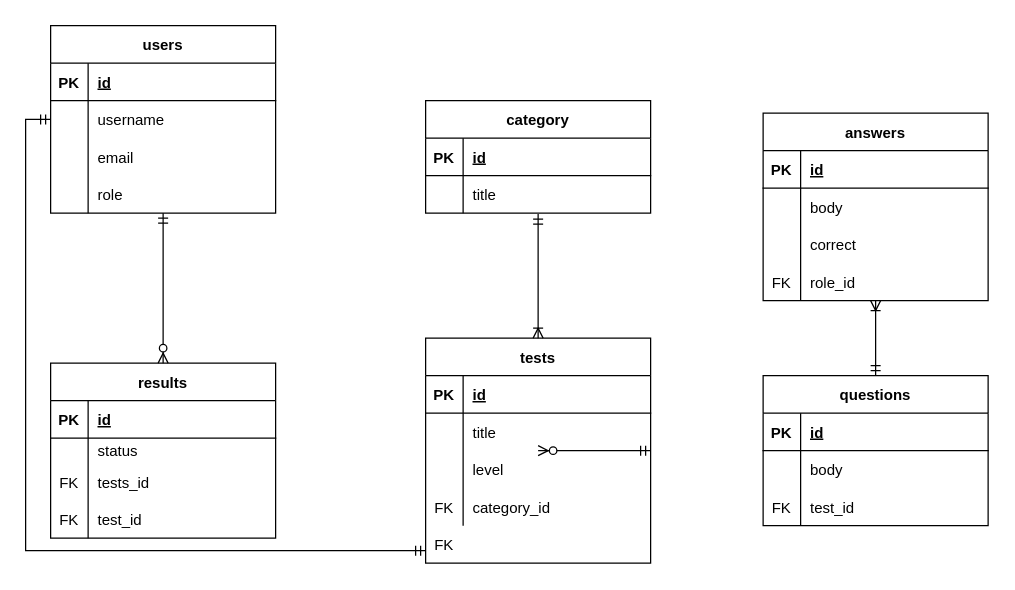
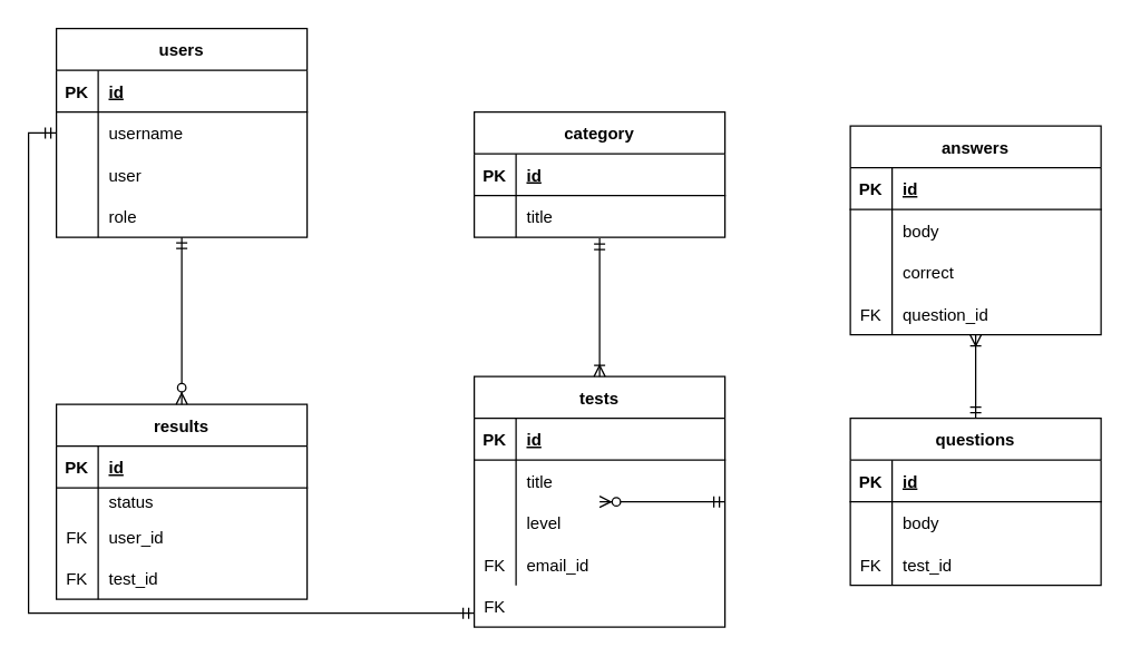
- <mxCell id="11" value="email" style="shape=partialRectangle;connectable=0;fillColor=none;top=0;left=0;bottom=0;right=0;align=left;spacingLeft=6;overflow=hidden;" vertex="1" parent="9"><mxGeometry x="30" width="150" height="30" as="geometry"><mxRectangle width="150" height="30" as="alternateBounds" /></mxGeometry></mxCell>
+ <mxCell id="11" value="user" style="shape=partialRectangle;connectable=0;fillColor=none;top=0;left=0;bottom=0;right=0;align=left;spacingLeft=6;overflow=hidden;" vertex="1" parent="9"><mxGeometry x="30" width="150" height="30" as="geometry"><mxRectangle width="150" height="30" as="alternateBounds" /></mxGeometry></mxCell>
- <mxCell id="71" value="role_id" style="shape=partialRectangle;connectable=0;fillColor=none;top=0;left=0;bottom=0;right=0;align=left;spacingLeft=6;overflow=hidden;strokeColor=#000000;" vertex="1" parent="69"><mxGeometry x="30" width="150" height="30" as="geometry"><mxRectangle width="150" height="30" as="alternateBounds" /></mxGeometry></mxCell>
+ <mxCell id="71" value="question_id" style="shape=partialRectangle;connectable=0;fillColor=none;top=0;left=0;bottom=0;right=0;align=left;spacingLeft=6;overflow=hidden;strokeColor=#000000;" vertex="1" parent="69"><mxGeometry x="30" width="150" height="30" as="geometry"><mxRectangle width="150" height="30" as="alternateBounds" /></mxGeometry></mxCell>
- <mxCell id="24" value="tests_id" style="shape=partialRectangle;connectable=0;fillColor=none;top=0;left=0;bottom=0;right=0;align=left;spacingLeft=6;overflow=hidden;" vertex="1" parent="22"><mxGeometry x="30" width="150" height="30" as="geometry"><mxRectangle width="150" height="30" as="alternateBounds" /></mxGeometry></mxCell>
+ <mxCell id="24" value="user_id" style="shape=partialRectangle;connectable=0;fillColor=none;top=0;left=0;bottom=0;right=0;align=left;spacingLeft=6;overflow=hidden;" vertex="1" parent="22"><mxGeometry x="30" width="150" height="30" as="geometry"><mxRectangle width="150" height="30" as="alternateBounds" /></mxGeometry></mxCell>
- <mxCell id="47" value="category_id" style="shape=partialRectangle;connectable=0;fillColor=none;top=0;left=0;bottom=0;right=0;align=left;spacingLeft=6;overflow=hidden;" vertex="1" parent="45"><mxGeometry x="30" width="150" height="30" as="geometry"><mxRectangle width="150" height="30" as="alternateBounds" /></mxGeometry></mxCell>
+ <mxCell id="47" value="email_id" style="shape=partialRectangle;connectable=0;fillColor=none;top=0;left=0;bottom=0;right=0;align=left;spacingLeft=6;overflow=hidden;" vertex="1" parent="45"><mxGeometry x="30" width="150" height="30" as="geometry"><mxRectangle width="150" height="30" as="alternateBounds" /></mxGeometry></mxCell>
